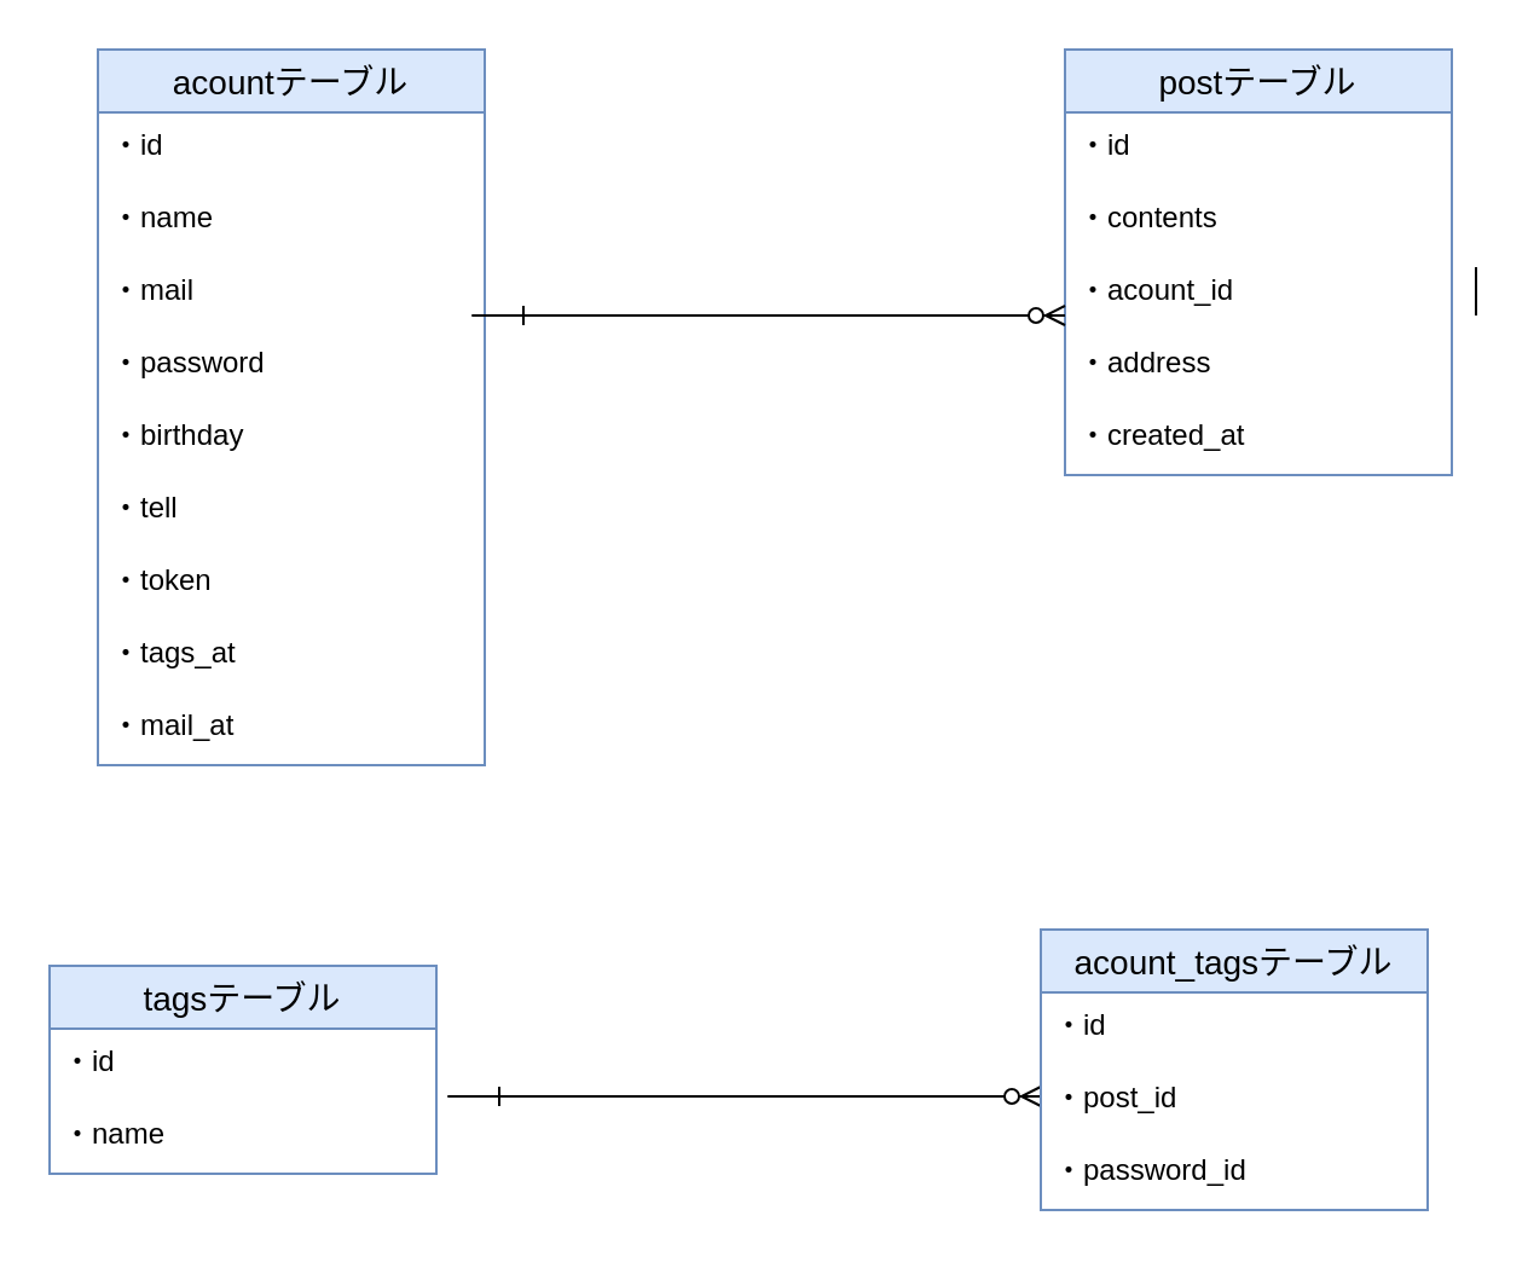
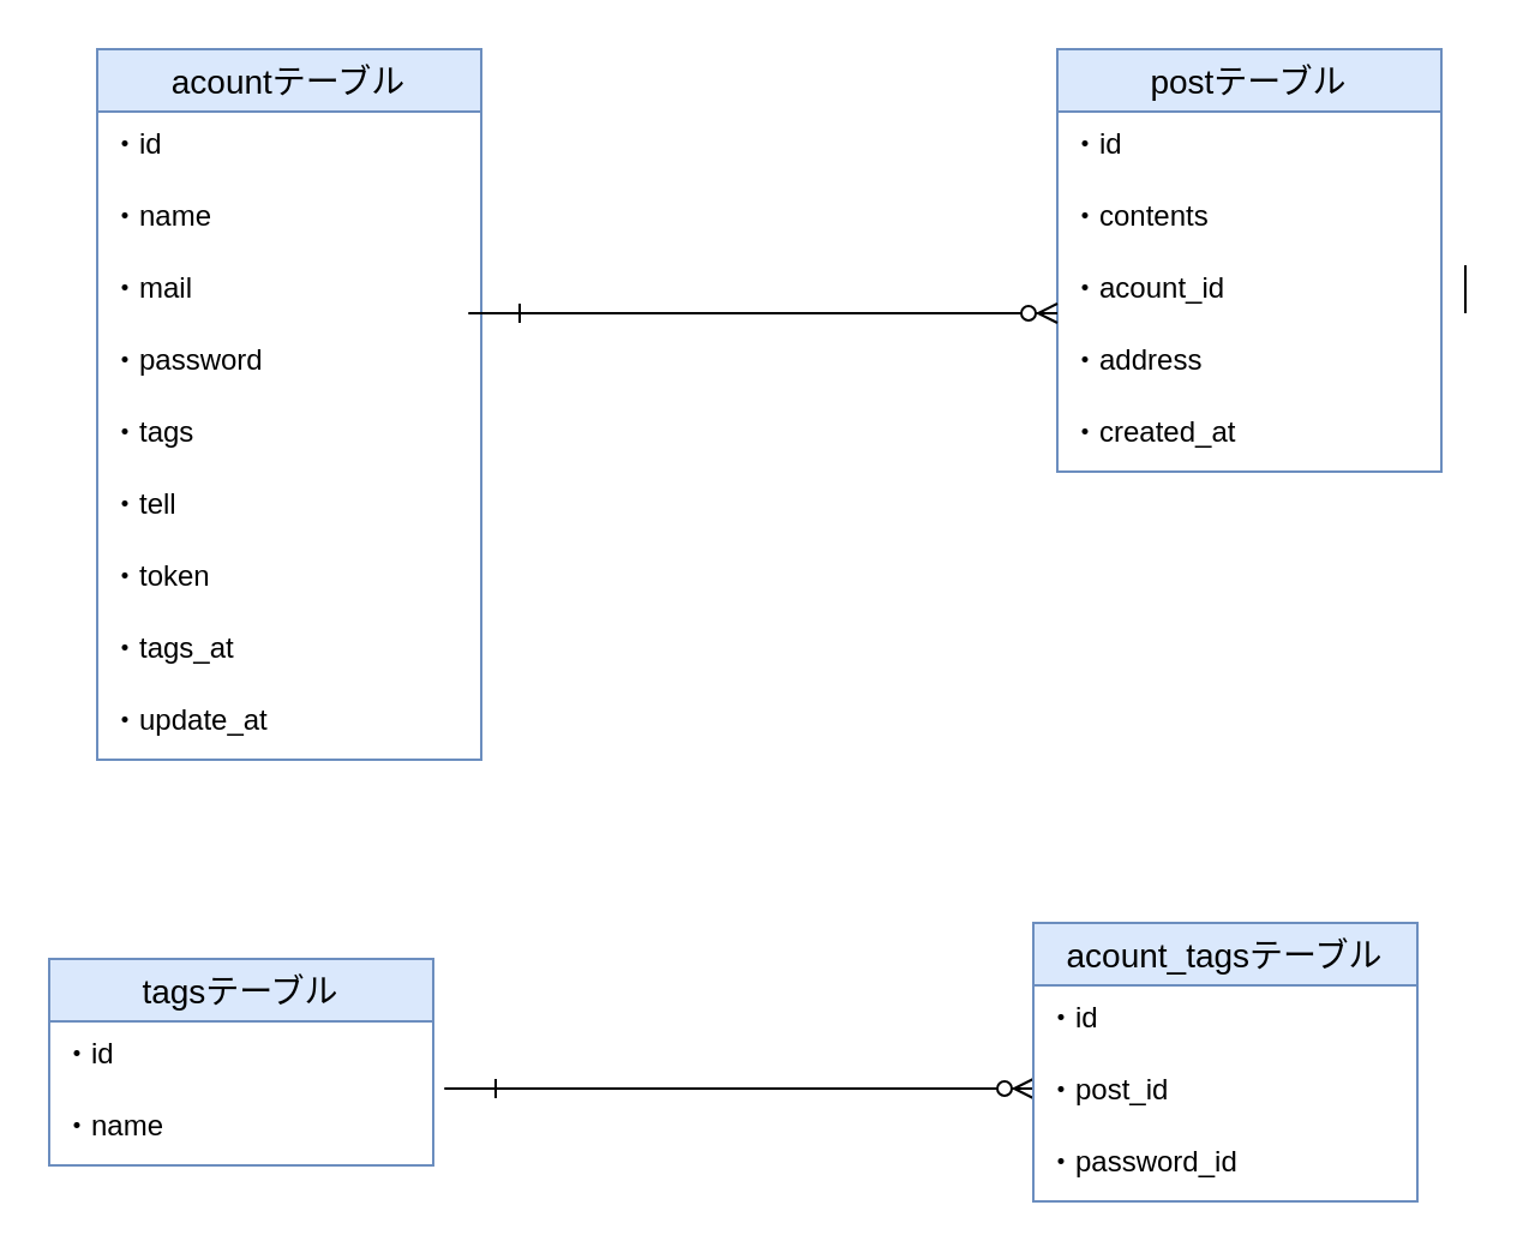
- <mxCell id="7" value="・birthday" style="text;strokeColor=none;fillColor=none;spacingLeft=4;spacingRight=4;overflow=hidden;rotatable=0;points=[[0,0.5],[1,0.5]];portConstraint=eastwest;fontSize=12;" parent="2" vertex="1"><mxGeometry y="146" width="160" height="30" as="geometry" /></mxCell>
+ <mxCell id="7" value="・tags" style="text;strokeColor=none;fillColor=none;spacingLeft=4;spacingRight=4;overflow=hidden;rotatable=0;points=[[0,0.5],[1,0.5]];portConstraint=eastwest;fontSize=12;" parent="2" vertex="1"><mxGeometry y="146" width="160" height="30" as="geometry" /></mxCell>
- <mxCell id="11" value="・mail_at" style="text;strokeColor=none;fillColor=none;spacingLeft=4;spacingRight=4;overflow=hidden;rotatable=0;points=[[0,0.5],[1,0.5]];portConstraint=eastwest;fontSize=12;" parent="2" vertex="1"><mxGeometry y="266" width="160" height="30" as="geometry" /></mxCell>
+ <mxCell id="11" value="・update_at" style="text;strokeColor=none;fillColor=none;spacingLeft=4;spacingRight=4;overflow=hidden;rotatable=0;points=[[0,0.5],[1,0.5]];portConstraint=eastwest;fontSize=12;" parent="2" vertex="1"><mxGeometry y="266" width="160" height="30" as="geometry" /></mxCell>
